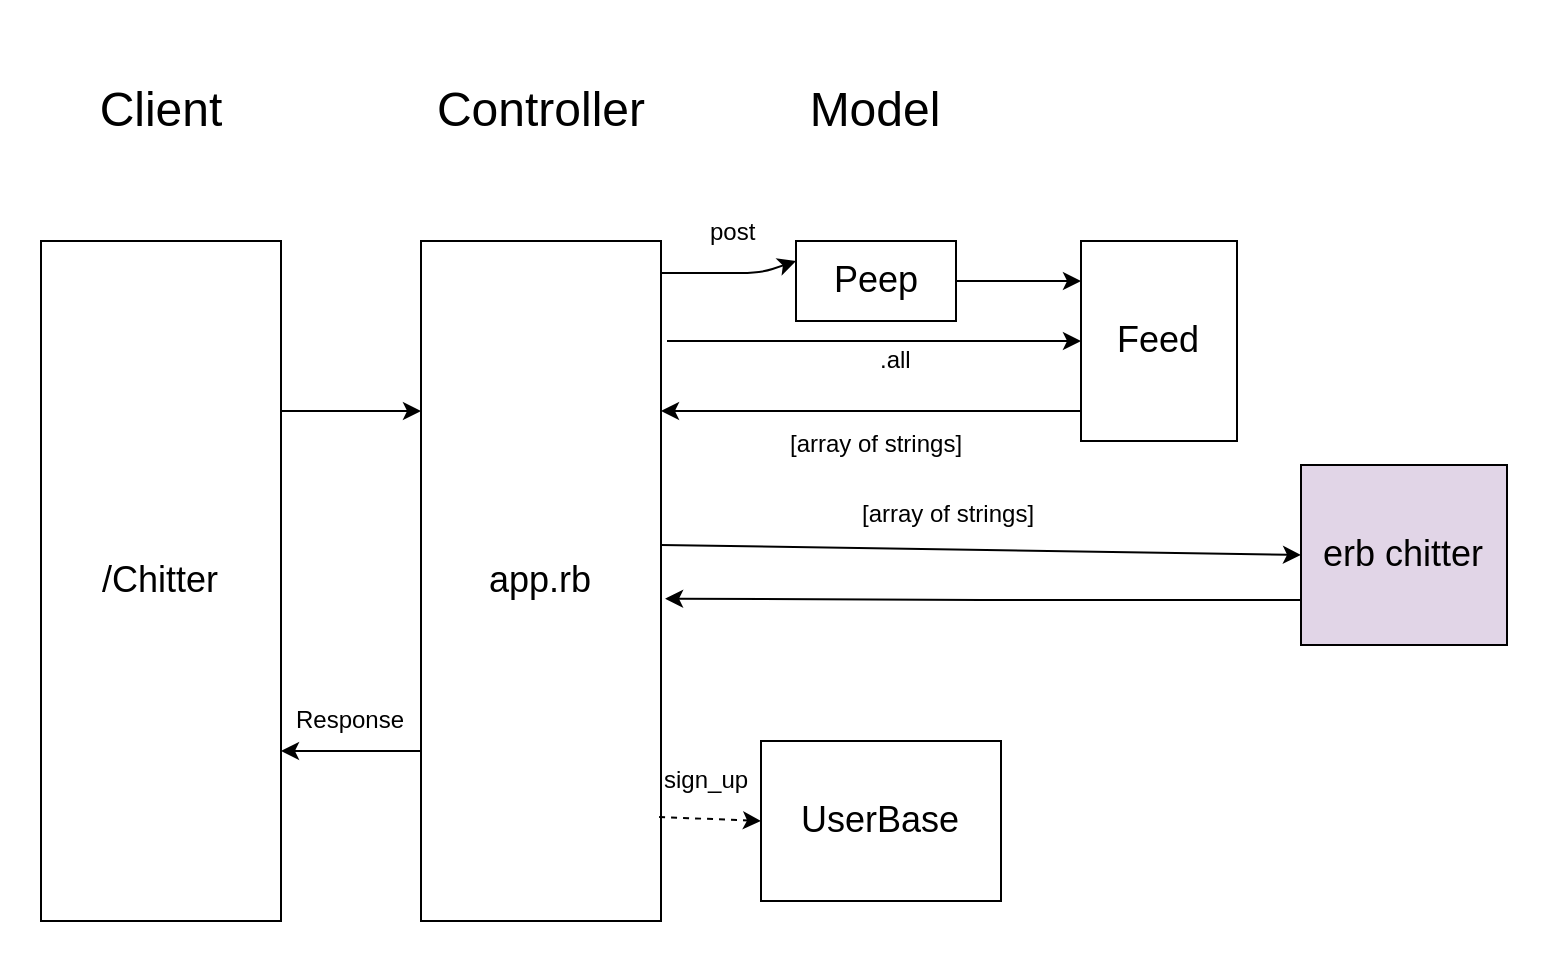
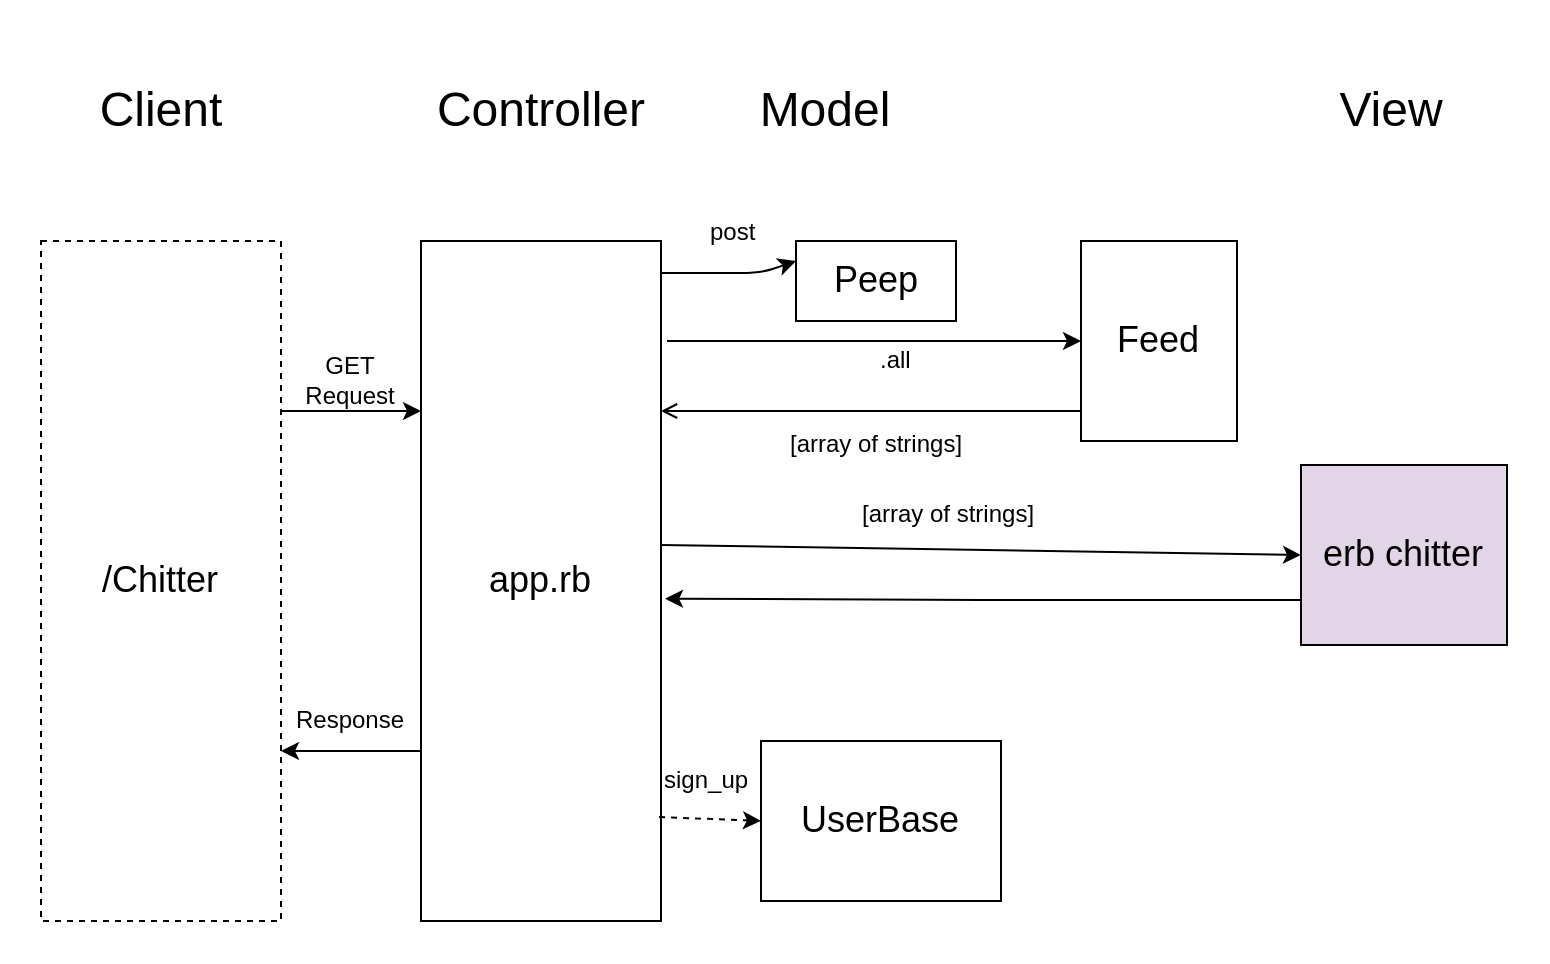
- <mxCell id="10" value="&lt;font style=&quot;font-size: 24px&quot;&gt;Model&lt;/font&gt;" style="text;html=1;strokeColor=none;fillColor=none;align=center;verticalAlign=middle;whiteSpace=wrap;rounded=0;" vertex="1" parent="1"><mxGeometry x="380" y="20" width="115" height="70" as="geometry" /></mxCell>
+ <mxCell id="10" value="&lt;font style=&quot;font-size: 24px&quot;&gt;Model&lt;/font&gt;" style="text;html=1;strokeColor=none;fillColor=none;align=center;verticalAlign=middle;whiteSpace=wrap;rounded=0;" vertex="1" parent="1"><mxGeometry x="355" y="20" width="115" height="70" as="geometry" /></mxCell>
+ <mxCell id="12" value="&lt;font style=&quot;font-size: 24px&quot;&gt;View&lt;/font&gt;" style="text;html=1;strokeColor=none;fillColor=none;align=center;verticalAlign=middle;whiteSpace=wrap;rounded=0;" vertex="1" parent="1"><mxGeometry x="638" y="20" width="115" height="70" as="geometry" /></mxCell>
- <mxCell id="15" value="" style="edgeStyle=orthogonalEdgeStyle;rounded=0;orthogonalLoop=1;jettySize=auto;html=1;" edge="1" parent="1" source="16" target="9"><mxGeometry relative="1" as="geometry"><Array as="points"><mxPoint x="520" y="140" /><mxPoint x="520" y="140" /></Array></mxGeometry></mxCell>
+ <mxCell id="13" value="GET Request" style="text;html=1;strokeColor=none;fillColor=none;align=center;verticalAlign=middle;whiteSpace=wrap;rounded=0;" vertex="1" parent="1"><mxGeometry x="155" y="180" width="40" height="20" as="geometry" /></mxCell>
- <mxCell id="8" style="edgeStyle=orthogonalEdgeStyle;rounded=0;orthogonalLoop=1;jettySize=auto;html=1;exitX=0;exitY=0.75;exitDx=0;exitDy=0;entryX=1;entryY=0.25;entryDx=0;entryDy=0;" edge="1" parent="1" source="9" target="6"><mxGeometry relative="1" as="geometry"><Array as="points"><mxPoint x="540" y="205" /></Array></mxGeometry></mxCell>
+ <mxCell id="8" style="edgeStyle=orthogonalEdgeStyle;rounded=0;orthogonalLoop=1;jettySize=auto;html=1;exitX=0;exitY=0.75;exitDx=0;exitDy=0;entryX=1;entryY=0.25;entryDx=0;entryDy=0;endArrow=open;" edge="1" parent="1" source="9" target="6"><mxGeometry relative="1" as="geometry"><Array as="points"><mxPoint x="540" y="205" /></Array></mxGeometry></mxCell>
- <mxCell id="3" value="&lt;font style=&quot;font-size: 18px&quot;&gt;/Chitter&lt;/font&gt;" style="rounded=0;whiteSpace=wrap;html=1;" vertex="1" parent="1"><mxGeometry x="20" y="120" width="120" height="340" as="geometry" /></mxCell>
+ <mxCell id="3" value="&lt;font style=&quot;font-size: 18px&quot;&gt;/Chitter&lt;/font&gt;" style="rounded=0;whiteSpace=wrap;html=1;dashed=1;" vertex="1" parent="1"><mxGeometry x="20" y="120" width="120" height="340" as="geometry" /></mxCell>
